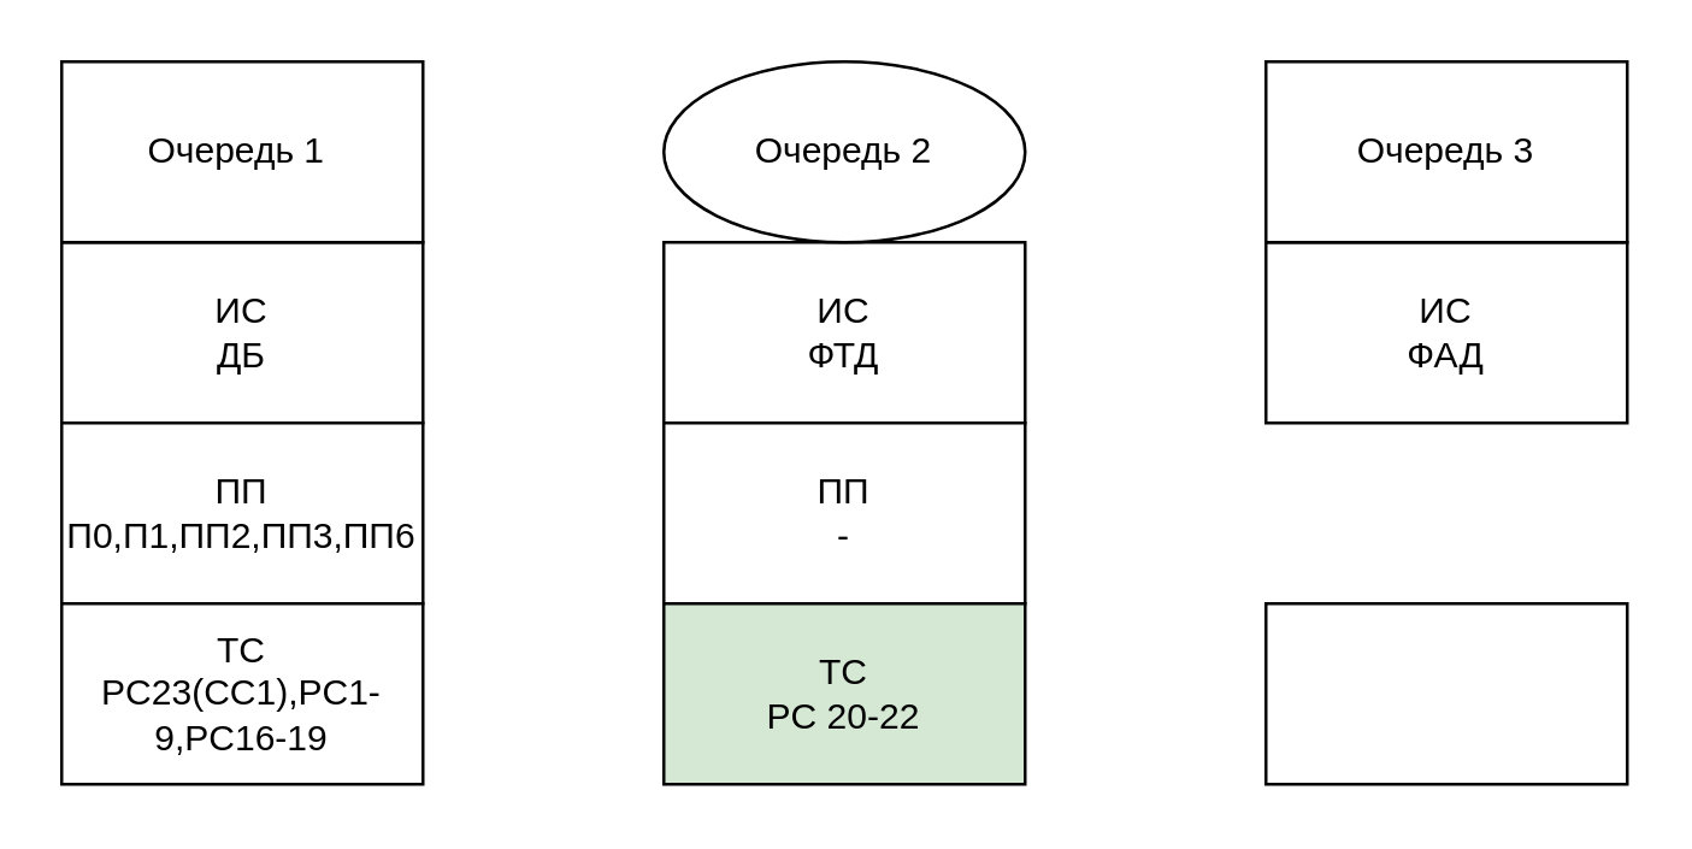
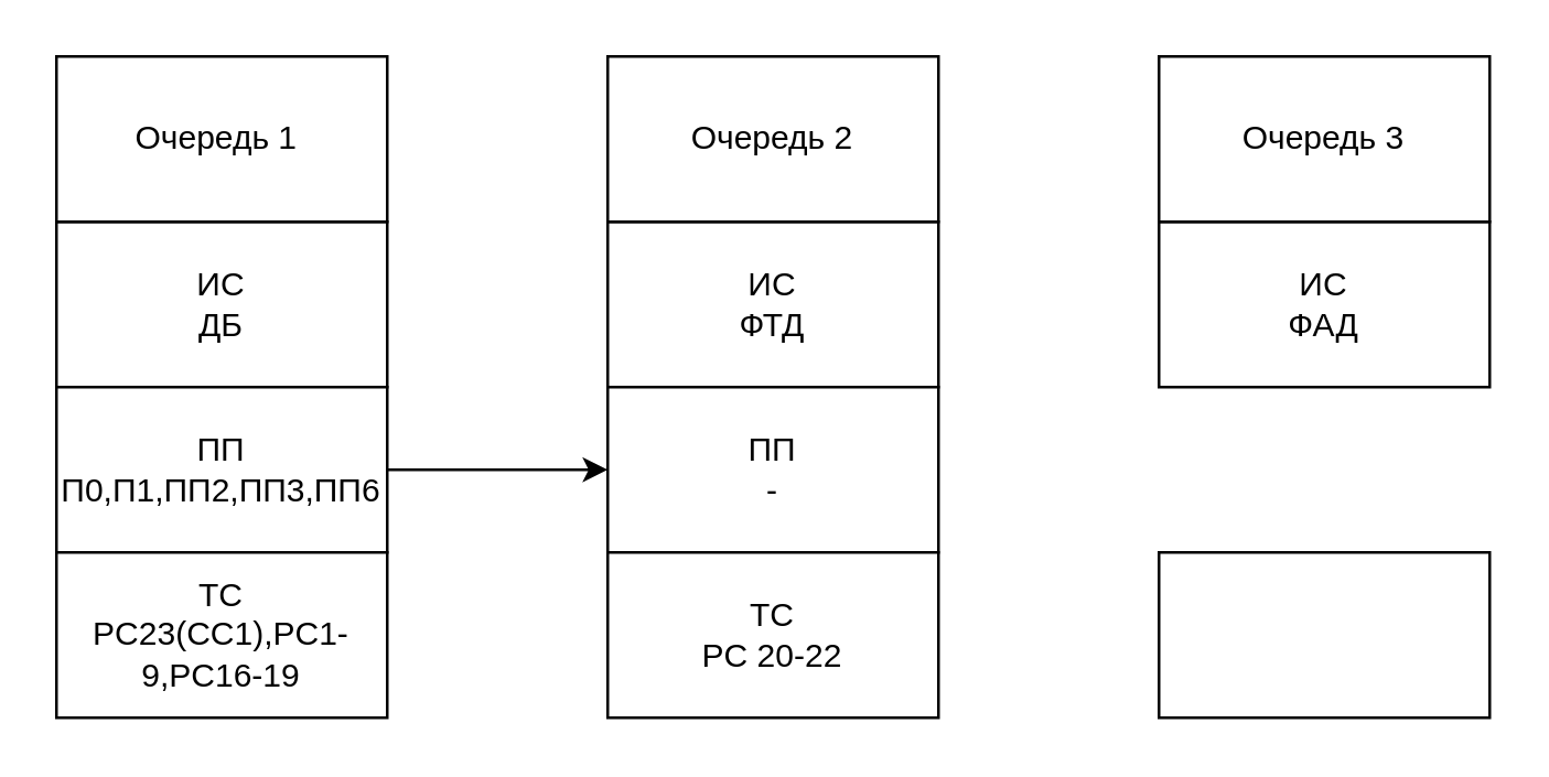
- <mxCell id="12" value="Очередь 2" style="ellipse;whiteSpace=wrap;html=1;" vertex="1" parent="1"><mxGeometry x="220" y="20" width="120" height="60" as="geometry" /></mxCell>
+ <mxCell id="12" value="Очередь 2" style="rounded=0;whiteSpace=wrap;html=1;" vertex="1" parent="1"><mxGeometry x="220" y="20" width="120" height="60" as="geometry" /></mxCell>
+ <mxCell id="3" style="edgeStyle=orthogonalEdgeStyle;rounded=0;orthogonalLoop=1;jettySize=auto;html=1;exitX=1;exitY=0.5;exitDx=0;exitDy=0;entryX=0;entryY=0.5;entryDx=0;entryDy=0;" edge="1" parent="1" source="4" target="7"><mxGeometry relative="1" as="geometry" /></mxCell>
- <mxCell id="8" value="ТС&lt;div&gt;PC 20-22&lt;/div&gt;" style="rounded=0;whiteSpace=wrap;html=1;fillColor=#d5e8d4;" vertex="1" parent="1"><mxGeometry x="220" y="200" width="120" height="60" as="geometry" /></mxCell>
+ <mxCell id="8" value="ТС&lt;div&gt;PC 20-22&lt;/div&gt;" style="rounded=0;whiteSpace=wrap;html=1;" vertex="1" parent="1"><mxGeometry x="220" y="200" width="120" height="60" as="geometry" /></mxCell>
